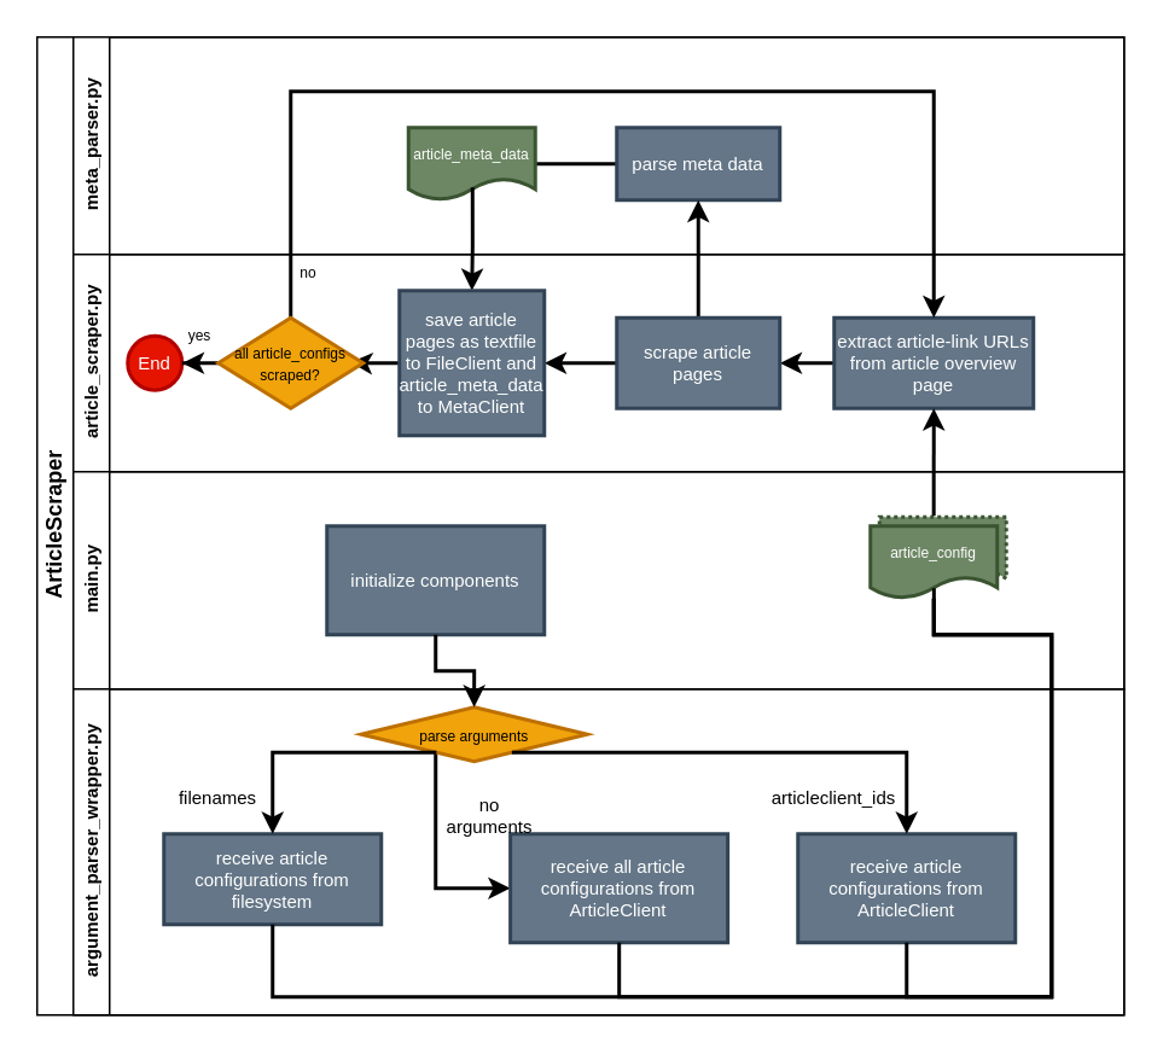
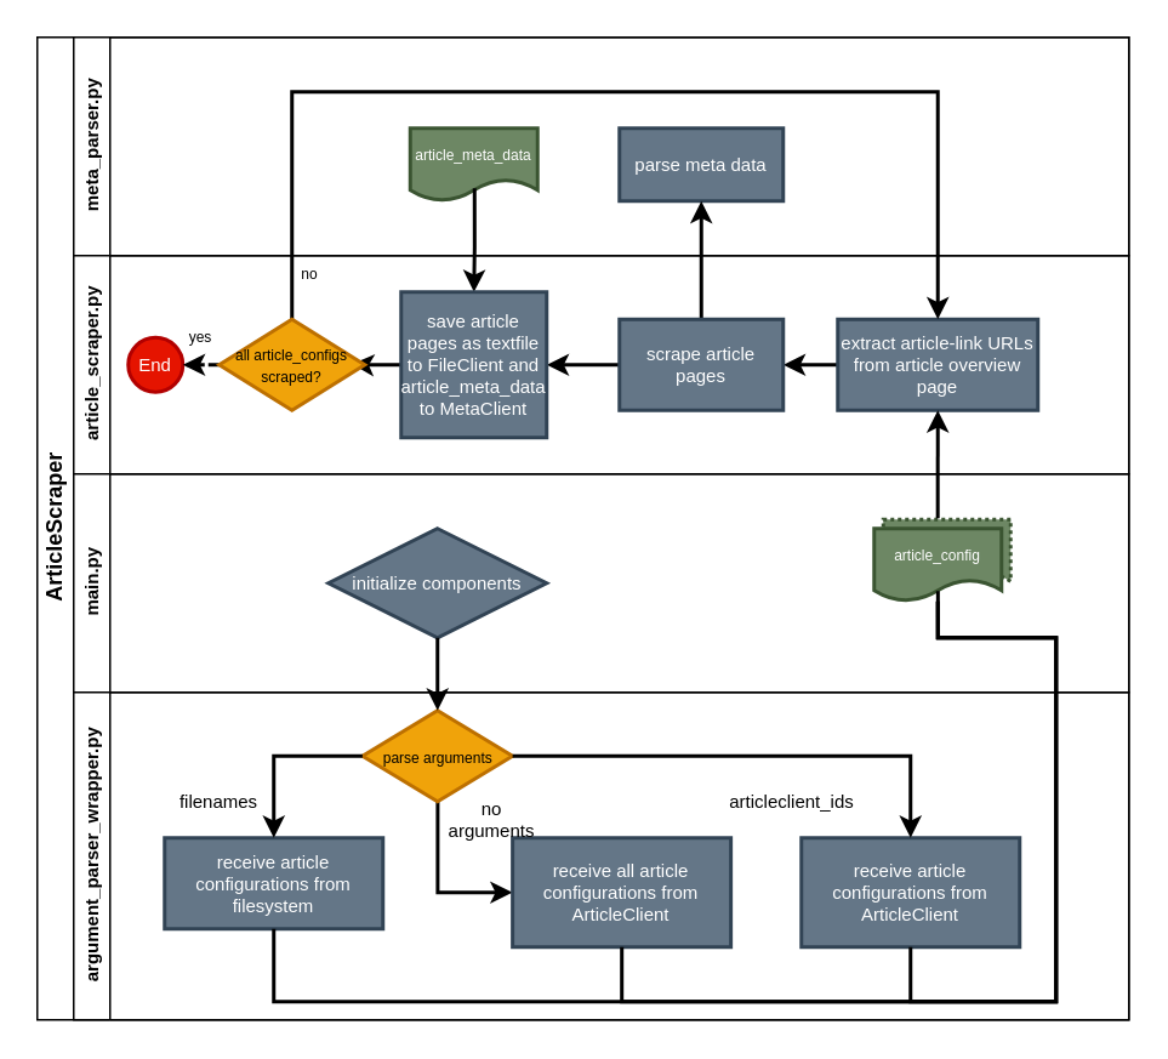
- <mxCell id="4" style="edgeStyle=orthogonalEdgeStyle;rounded=0;orthogonalLoop=1;jettySize=auto;html=1;entryX=1;entryY=0.5;entryDx=0;entryDy=0;fontSize=10;endArrow=none;endFill=0;strokeWidth=2;" parent="3" source="5" target="6" edge="1"><mxGeometry relative="1" as="geometry" /></mxCell>
- <mxCell id="18" style="edgeStyle=orthogonalEdgeStyle;rounded=0;orthogonalLoop=1;jettySize=auto;html=1;entryX=1;entryY=0.5;entryDx=0;entryDy=0;fontSize=10;endArrow=classic;endFill=1;strokeWidth=2;" parent="9" source="19" target="16" edge="1"><mxGeometry relative="1" as="geometry" /></mxCell>
+ <mxCell id="18" style="edgeStyle=orthogonalEdgeStyle;rounded=0;orthogonalLoop=1;jettySize=auto;html=1;entryX=1;entryY=0.5;entryDx=0;entryDy=0;fontSize=10;endArrow=classic;endFill=1;strokeWidth=2;dashed=1;" parent="9" source="19" target="16" edge="1"><mxGeometry relative="1" as="geometry" /></mxCell>
- <mxCell id="23" value="&lt;font style=&quot;font-size: 10px;&quot;&gt;initialize components&lt;/font&gt;" style="rounded=0;whiteSpace=wrap;html=1;fontSize=10;strokeWidth=2;fillColor=#647687;strokeColor=#314354;fontColor=#ffffff;" parent="21" vertex="1"><mxGeometry x="140" y="30" width="120" height="60" as="geometry" /></mxCell>
+ <mxCell id="23" value="&lt;font style=&quot;font-size: 10px;&quot;&gt;initialize components&lt;/font&gt;" style="rhombus;whiteSpace=wrap;html=1;fontSize=10;strokeWidth=2;fillColor=#647687;strokeColor=#314354;fontColor=#ffffff;" parent="21" vertex="1"><mxGeometry x="140" y="30" width="120" height="60" as="geometry" /></mxCell>
- <mxCell id="27" value="&lt;font style=&quot;font-size: 8px&quot;&gt;parse arguments&lt;/font&gt;" style="rhombus;whiteSpace=wrap;html=1;fontSize=10;strokeWidth=2;fillColor=#f0a30a;strokeColor=#BD7000;fontColor=#000000;" parent="25" vertex="1"><mxGeometry x="158.75" y="10" width="125" height="30" as="geometry" /></mxCell>
+ <mxCell id="27" value="&lt;font style=&quot;font-size: 8px&quot;&gt;parse arguments&lt;/font&gt;" style="rhombus;whiteSpace=wrap;html=1;fontSize=10;strokeWidth=2;fillColor=#f0a30a;strokeColor=#BD7000;fontColor=#000000;" parent="25" vertex="1"><mxGeometry x="158.75" y="10" width="82.5" height="50" as="geometry" /></mxCell>
- <mxCell id="32" value="articleclient_ids" style="text;html=1;strokeColor=none;fillColor=none;align=center;verticalAlign=middle;whiteSpace=wrap;rounded=0;fontSize=10;strokeWidth=2;" parent="25" vertex="1"><mxGeometry x="400" y="50" width="40" height="20" as="geometry" /></mxCell>
+ <mxCell id="32" value="articleclient_ids" style="text;html=1;strokeColor=none;fillColor=none;align=center;verticalAlign=middle;whiteSpace=wrap;rounded=0;fontSize=10;strokeWidth=2;" parent="25" vertex="1"><mxGeometry x="375" y="50" width="40" height="20" as="geometry" /></mxCell>
